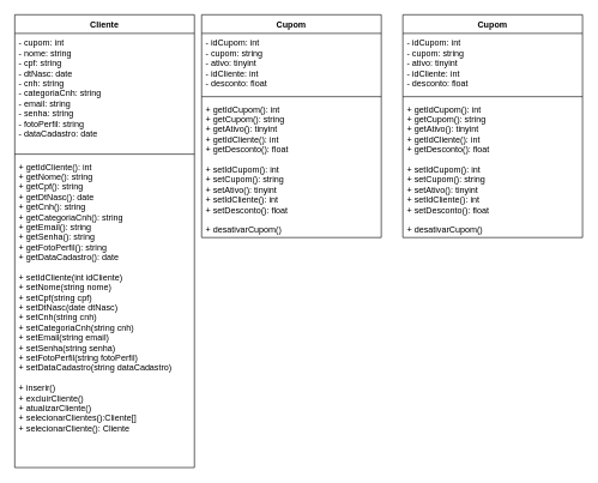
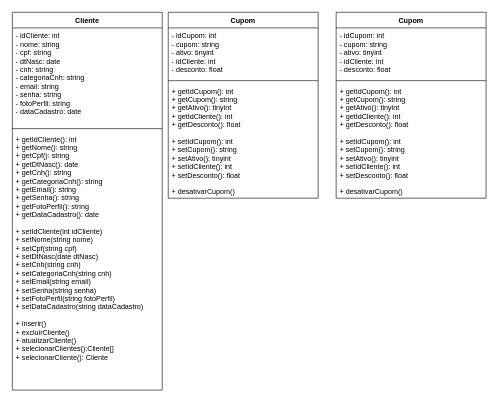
- <mxCell id="3" value="- cupom: int&#10;- nome: string&#10;- cpf: string&#10;- dtNasc: date&#10;- cnh: string&#10;- categoriaCnh: string&#10;- email: string&#10;- senha: string&#10;- fotoPerfil: string&#10;- dataCadastro: date&#10;&#10;&#10;&#10;&#10;" style="text;strokeColor=none;fillColor=none;align=left;verticalAlign=top;spacingLeft=4;spacingRight=4;overflow=hidden;rotatable=0;points=[[0,0.5],[1,0.5]];portConstraint=eastwest;" parent="2" vertex="1"><mxGeometry y="26" width="250" height="164" as="geometry" /></mxCell>
+ <mxCell id="3" value="- idCliente: int&#10;- nome: string&#10;- cpf: string&#10;- dtNasc: date&#10;- cnh: string&#10;- categoriaCnh: string&#10;- email: string&#10;- senha: string&#10;- fotoPerfil: string&#10;- dataCadastro: date&#10;&#10;&#10;&#10;&#10;" style="text;strokeColor=none;fillColor=none;align=left;verticalAlign=top;spacingLeft=4;spacingRight=4;overflow=hidden;rotatable=0;points=[[0,0.5],[1,0.5]];portConstraint=eastwest;" parent="2" vertex="1"><mxGeometry y="26" width="250" height="164" as="geometry" /></mxCell>
